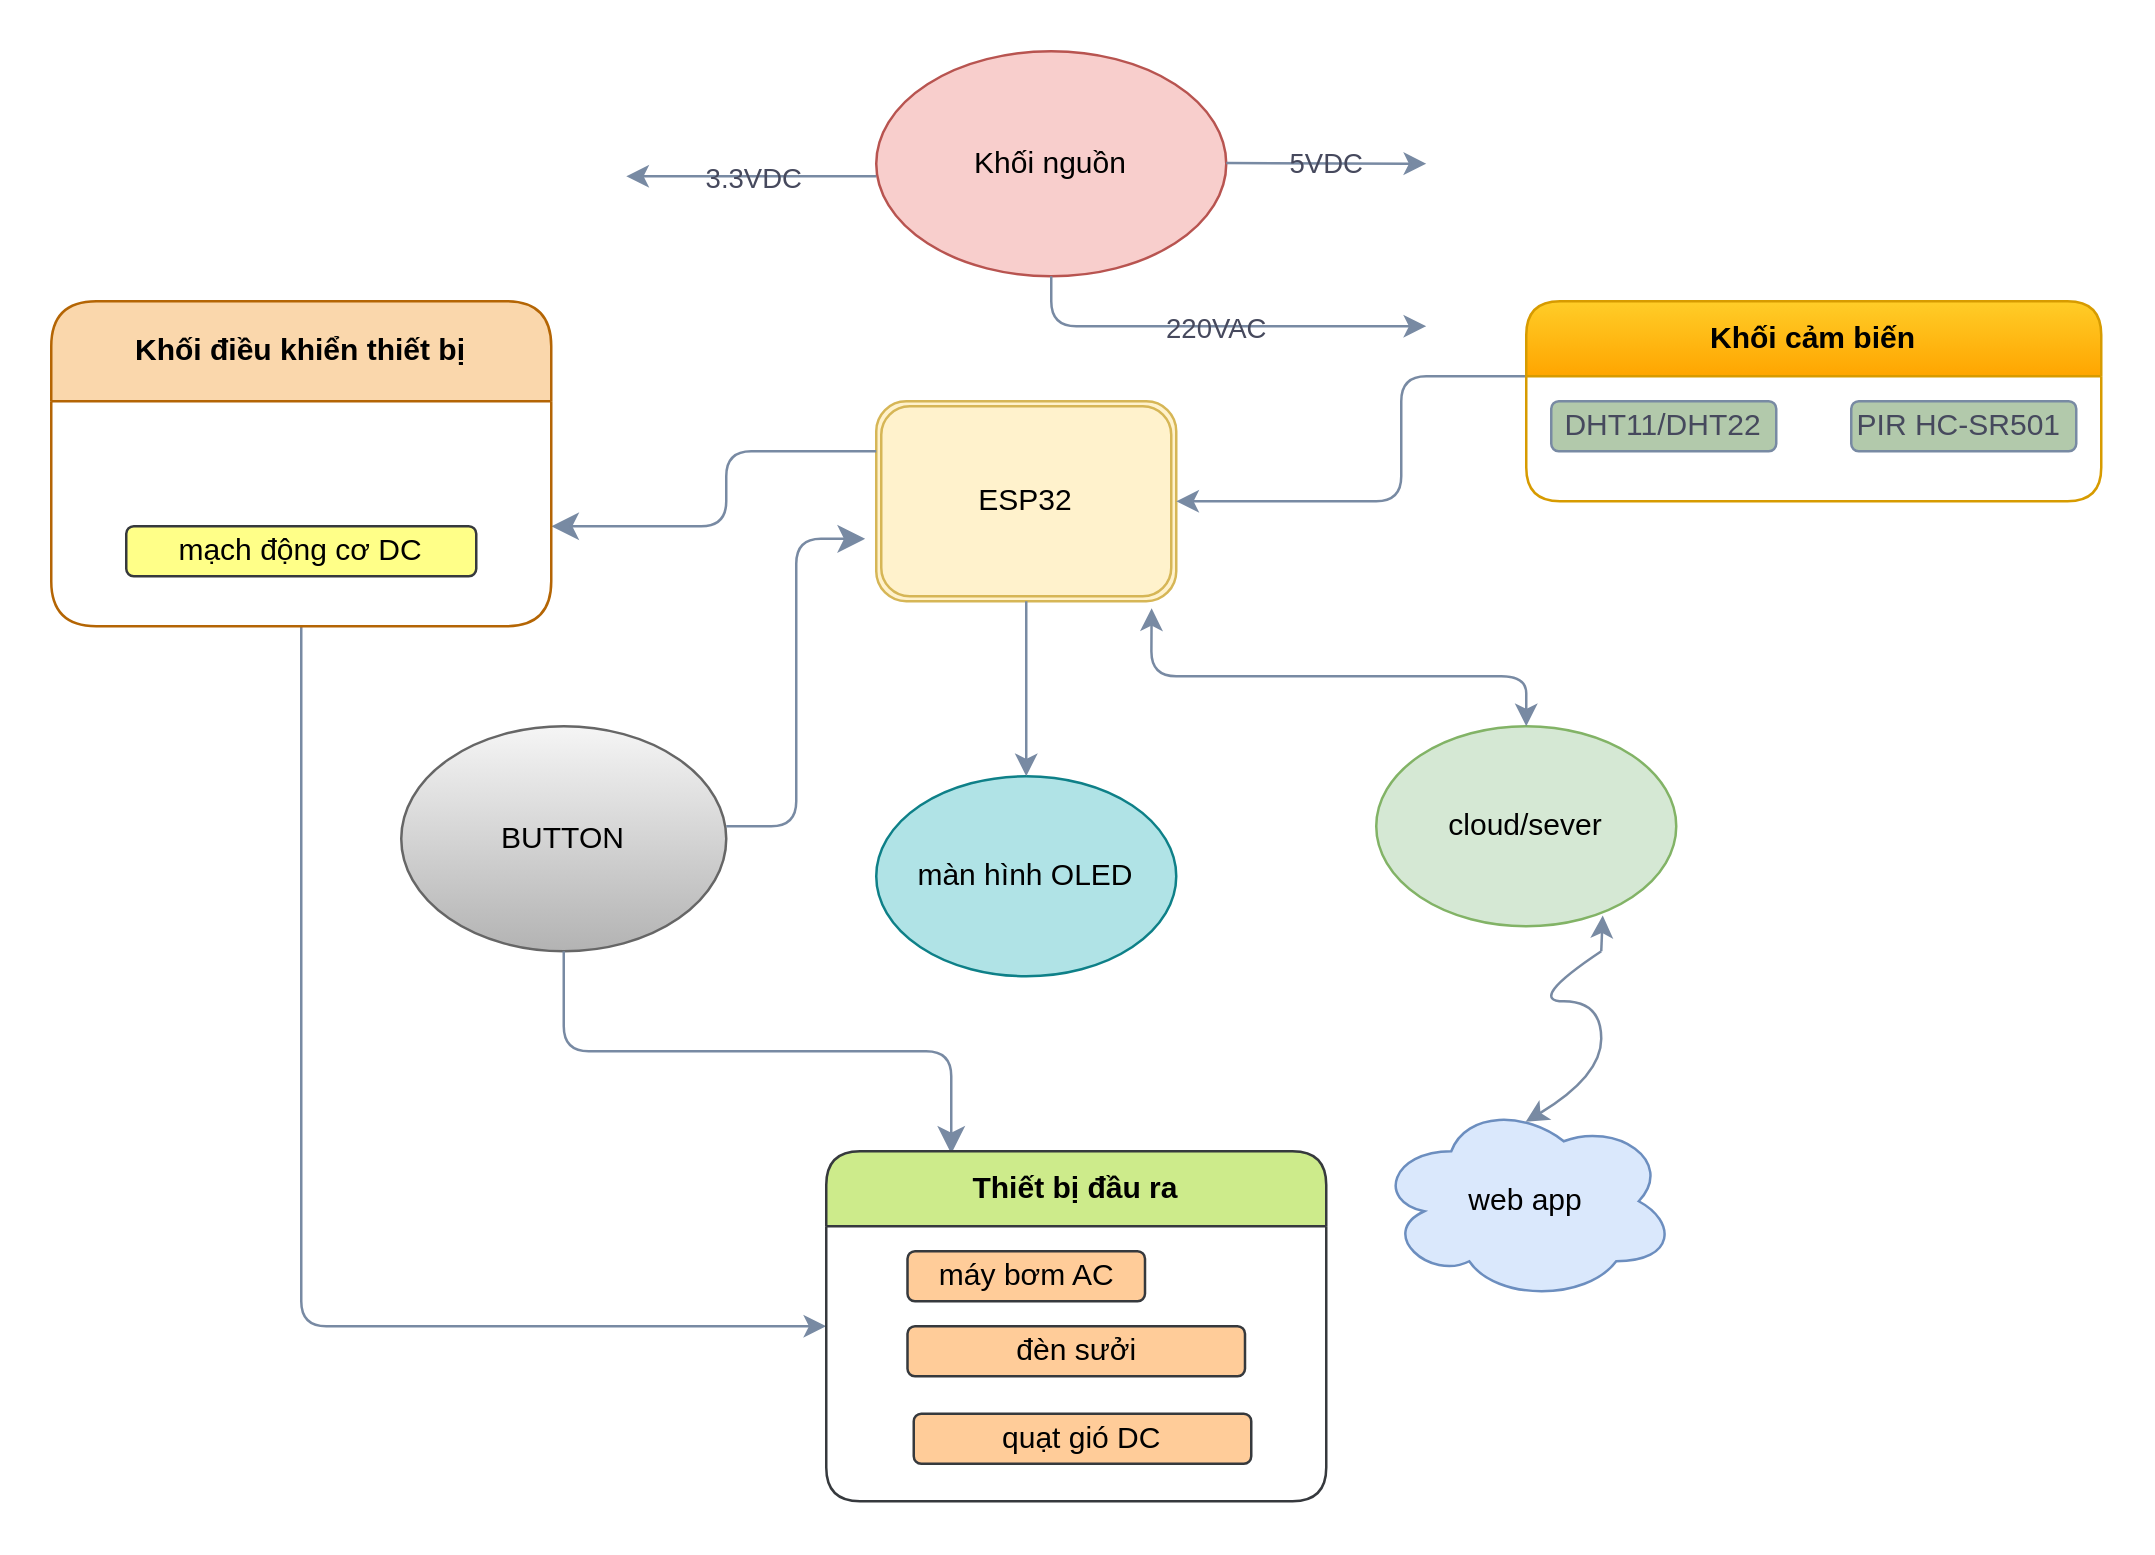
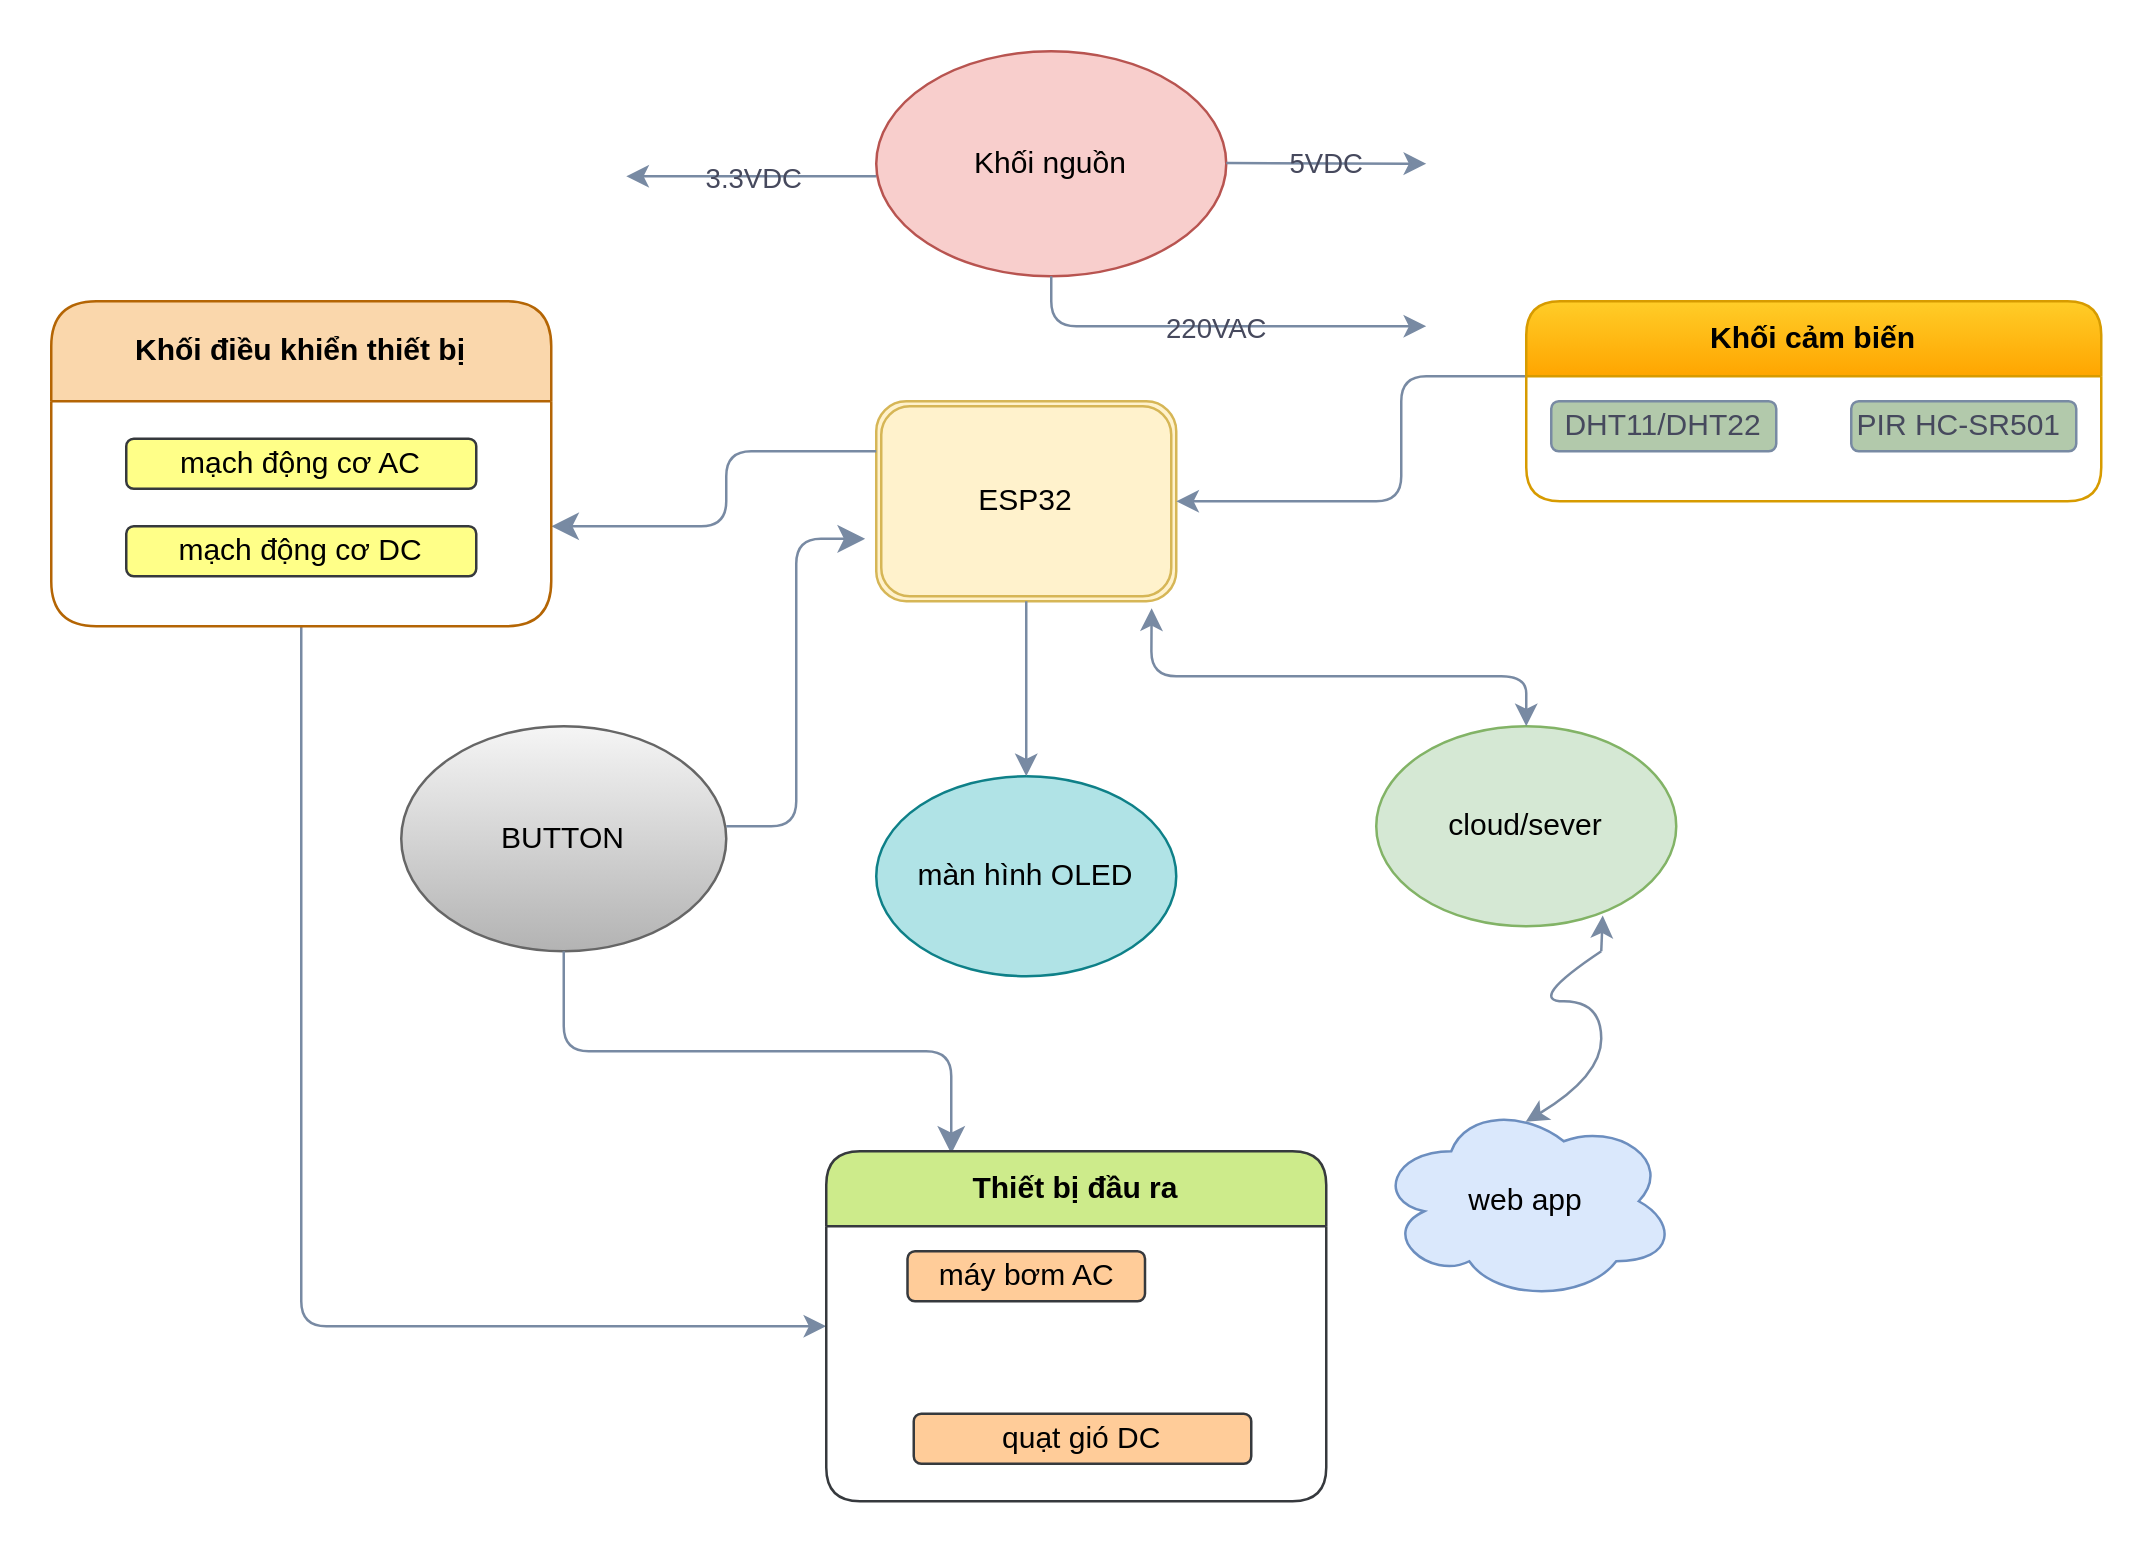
+ <mxCell id="30" value="mạch động cơ AC" style="whiteSpace=wrap;html=1;strokeColor=#36393d;fillColor=#ffff88;rounded=1;" vertex="1" parent="29"><mxGeometry x="30" y="55" width="140" height="20" as="geometry" /></mxCell>
- <mxCell id="27" value="đèn sưởi" style="whiteSpace=wrap;html=1;strokeColor=#36393d;fillColor=#ffcc99;rounded=1;" vertex="1" parent="25"><mxGeometry x="32.5" y="70" width="135" height="20" as="geometry" /></mxCell>
